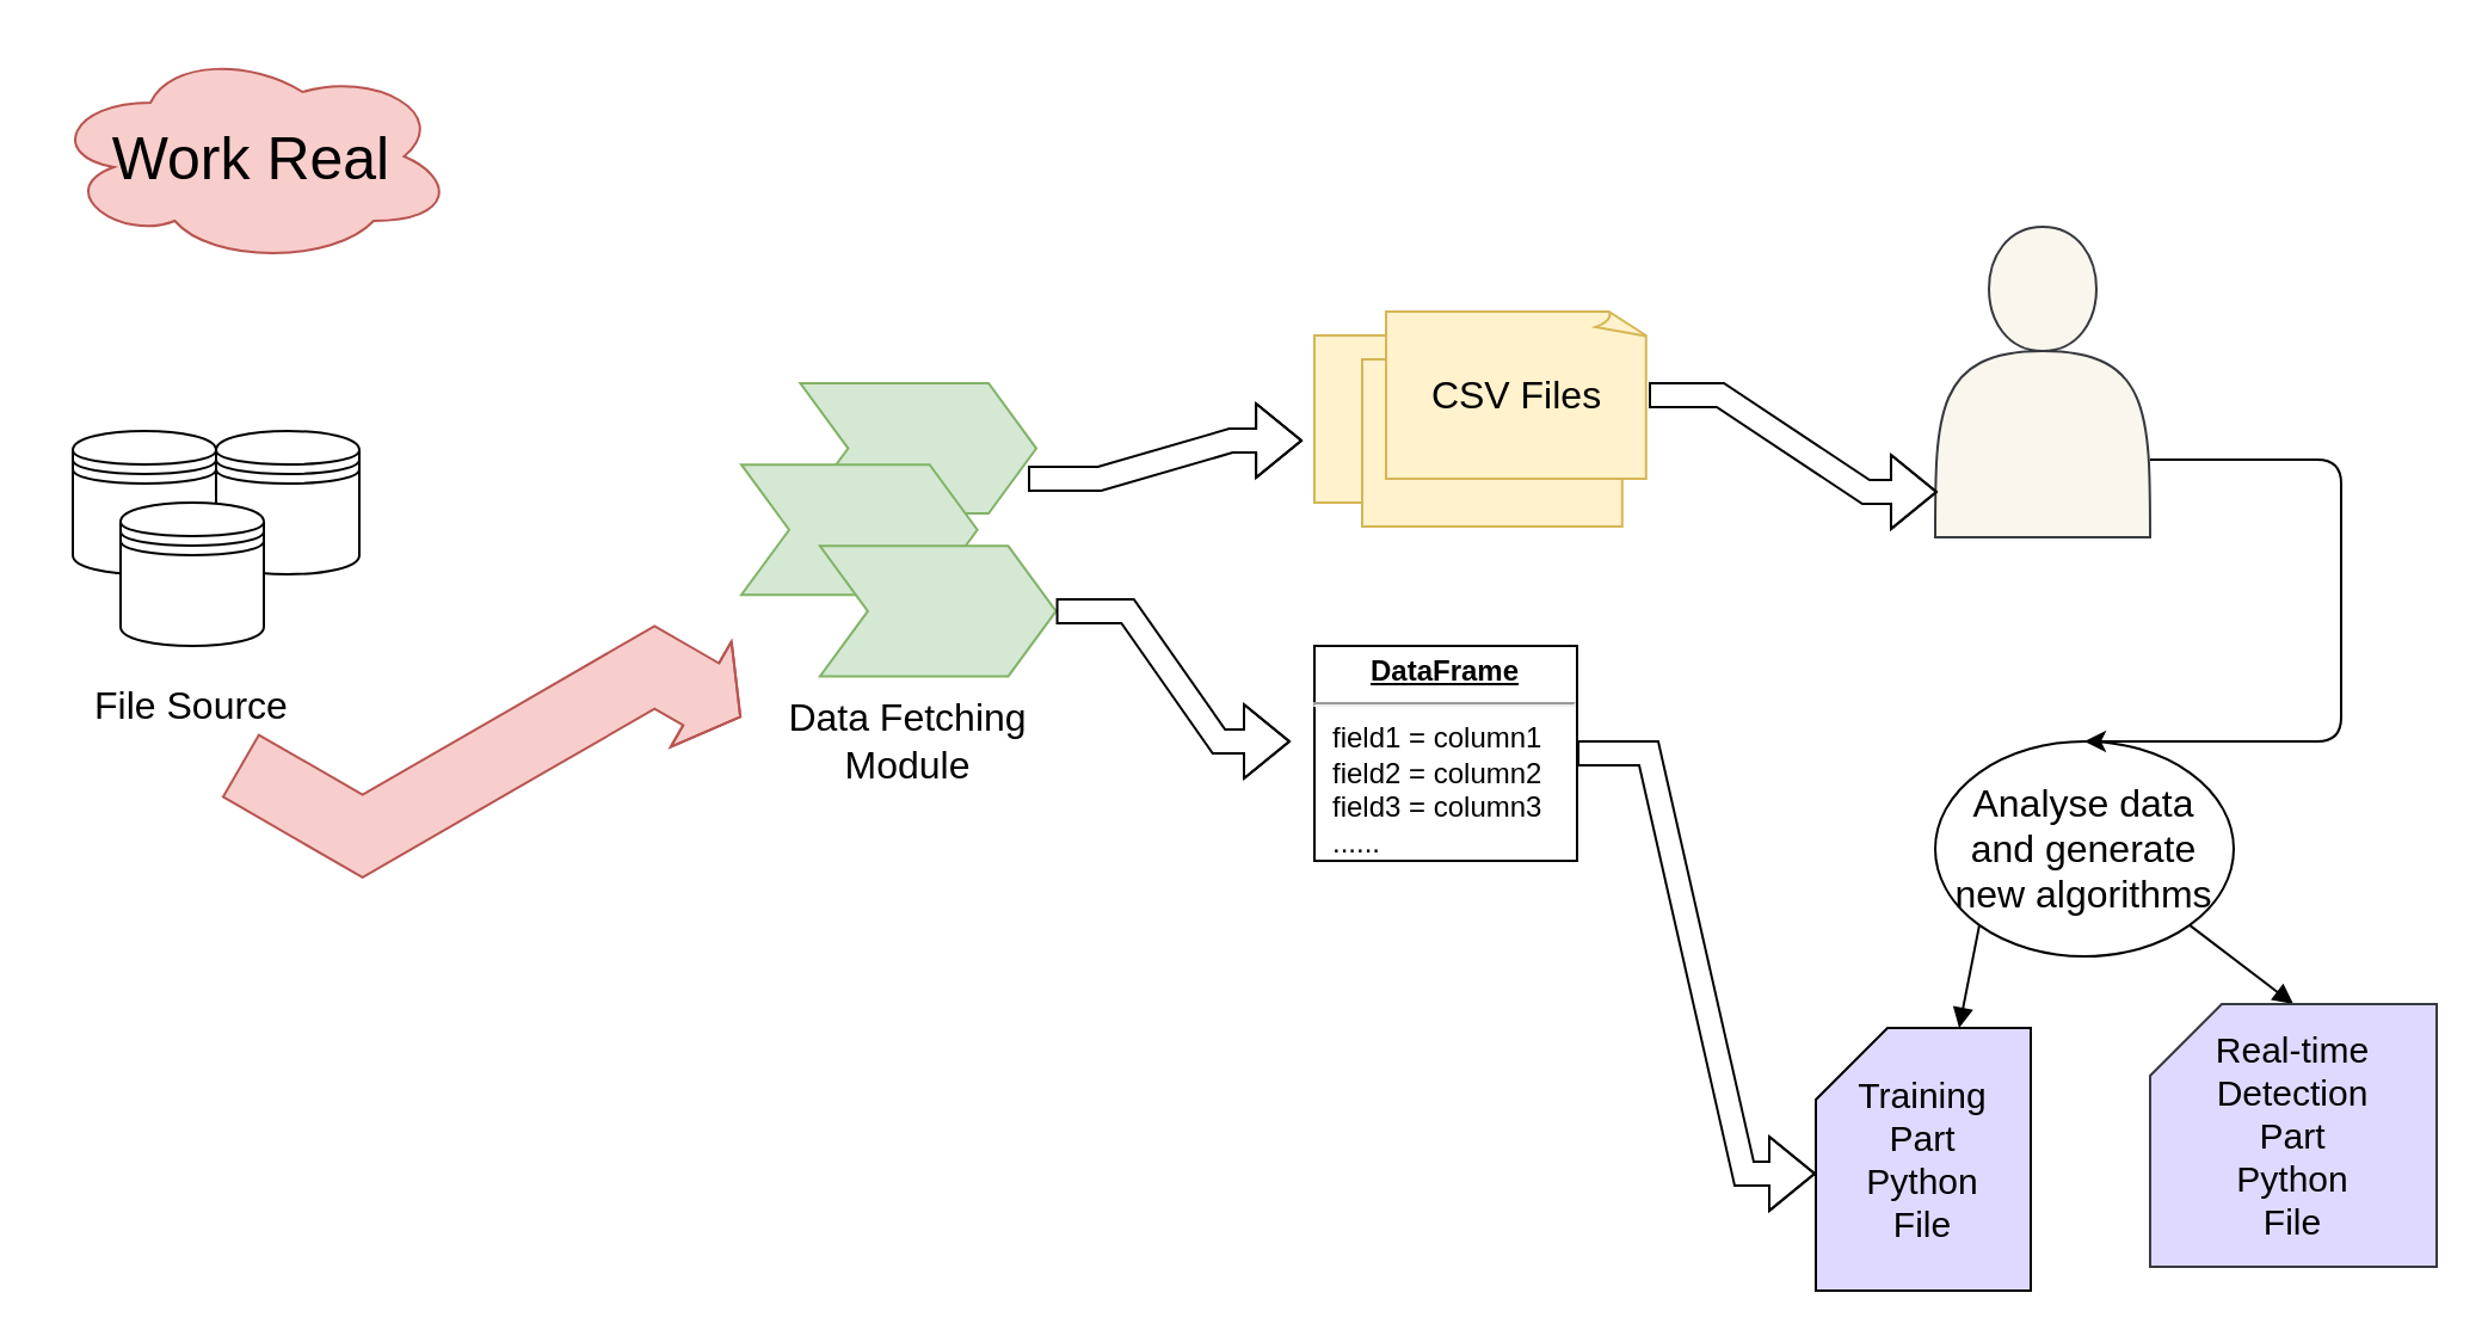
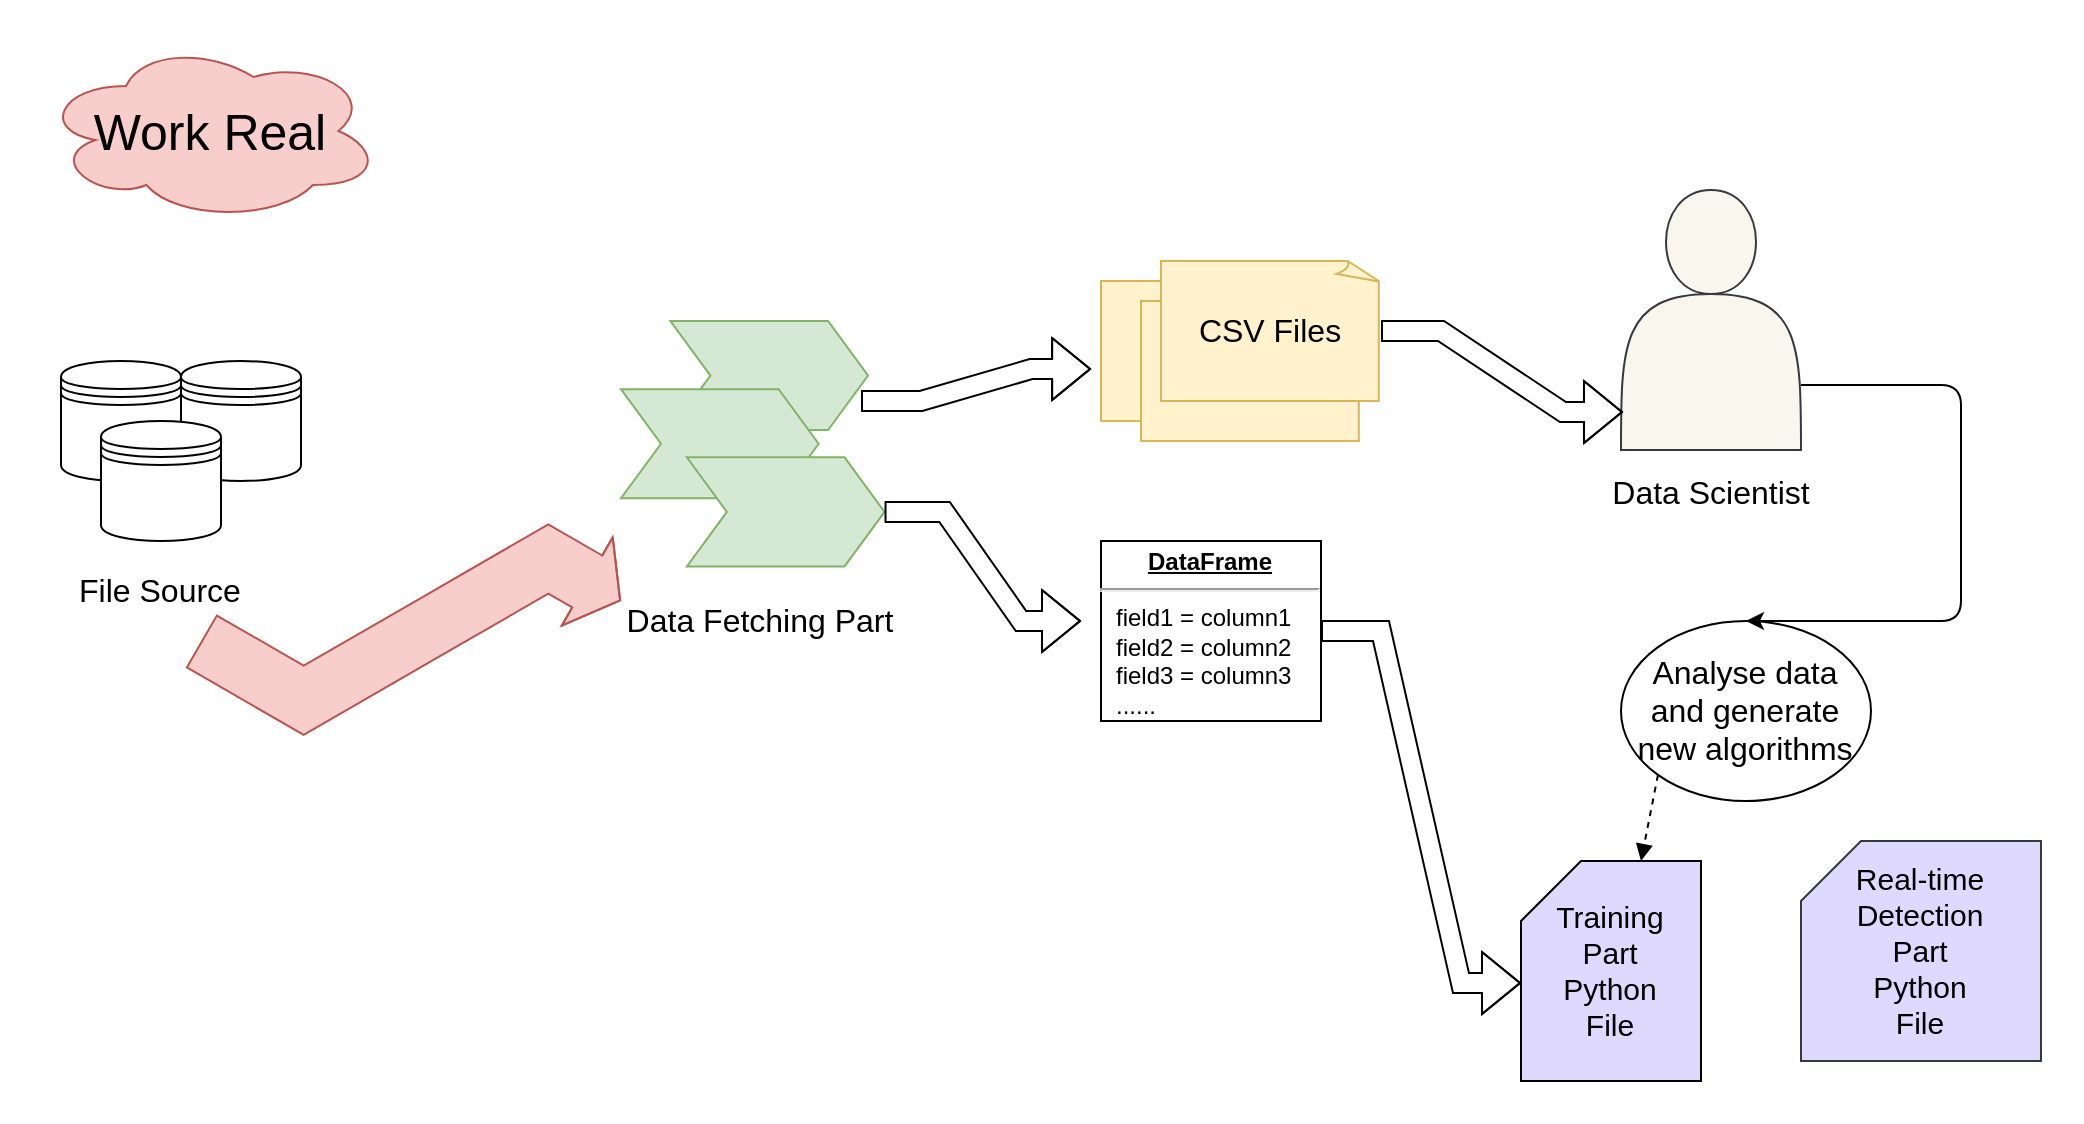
+ <mxCell id="25" value="&lt;font style=&quot;font-size: 16px&quot;&gt;Data Scientist&lt;/font&gt;" style="text;html=1;align=center;verticalAlign=middle;resizable=0;points=[];autosize=1;" vertex="1" parent="23"><mxGeometry y="141" width="110" height="20" as="geometry" /></mxCell>
- <mxCell id="13" value="&lt;font style=&quot;font-size: 16px&quot;&gt;Data Fetching Module&lt;/font&gt;" style="rounded=0;whiteSpace=wrap;html=1;fillColor=none;gradientColor=none;strokeColor=none;" vertex="1" parent="9"><mxGeometry y="139.995" width="140" height="20.455" as="geometry" /></mxCell>
+ <mxCell id="13" value="&lt;font style=&quot;font-size: 16px&quot;&gt;Data Fetching Part&lt;/font&gt;" style="rounded=0;whiteSpace=wrap;html=1;fillColor=none;gradientColor=none;strokeColor=none;" vertex="1" parent="9"><mxGeometry y="139.995" width="140" height="20.455" as="geometry" /></mxCell>
- <mxCell id="27" style="edgeStyle=none;rounded=0;orthogonalLoop=1;jettySize=auto;html=1;exitX=1;exitY=1;exitDx=0;exitDy=0;entryX=0;entryY=0;entryDx=60;entryDy=0;entryPerimeter=0;endArrow=block;" edge="1" parent="1" source="28" target="32"><mxGeometry relative="1" as="geometry" /></mxCell>
- <mxCell id="26" style="rounded=0;orthogonalLoop=1;jettySize=auto;html=1;exitX=0;exitY=1;exitDx=0;exitDy=0;entryX=0;entryY=0;entryDx=60;entryDy=0;entryPerimeter=0;endArrow=block;" edge="1" parent="1" source="28" target="31"><mxGeometry relative="1" as="geometry" /></mxCell>
+ <mxCell id="26" style="rounded=0;orthogonalLoop=1;jettySize=auto;html=1;exitX=0;exitY=1;exitDx=0;exitDy=0;entryX=0;entryY=0;entryDx=60;entryDy=0;entryPerimeter=0;endArrow=block;dashed=1;" edge="1" parent="1" source="28" target="31"><mxGeometry relative="1" as="geometry" /></mxCell>
